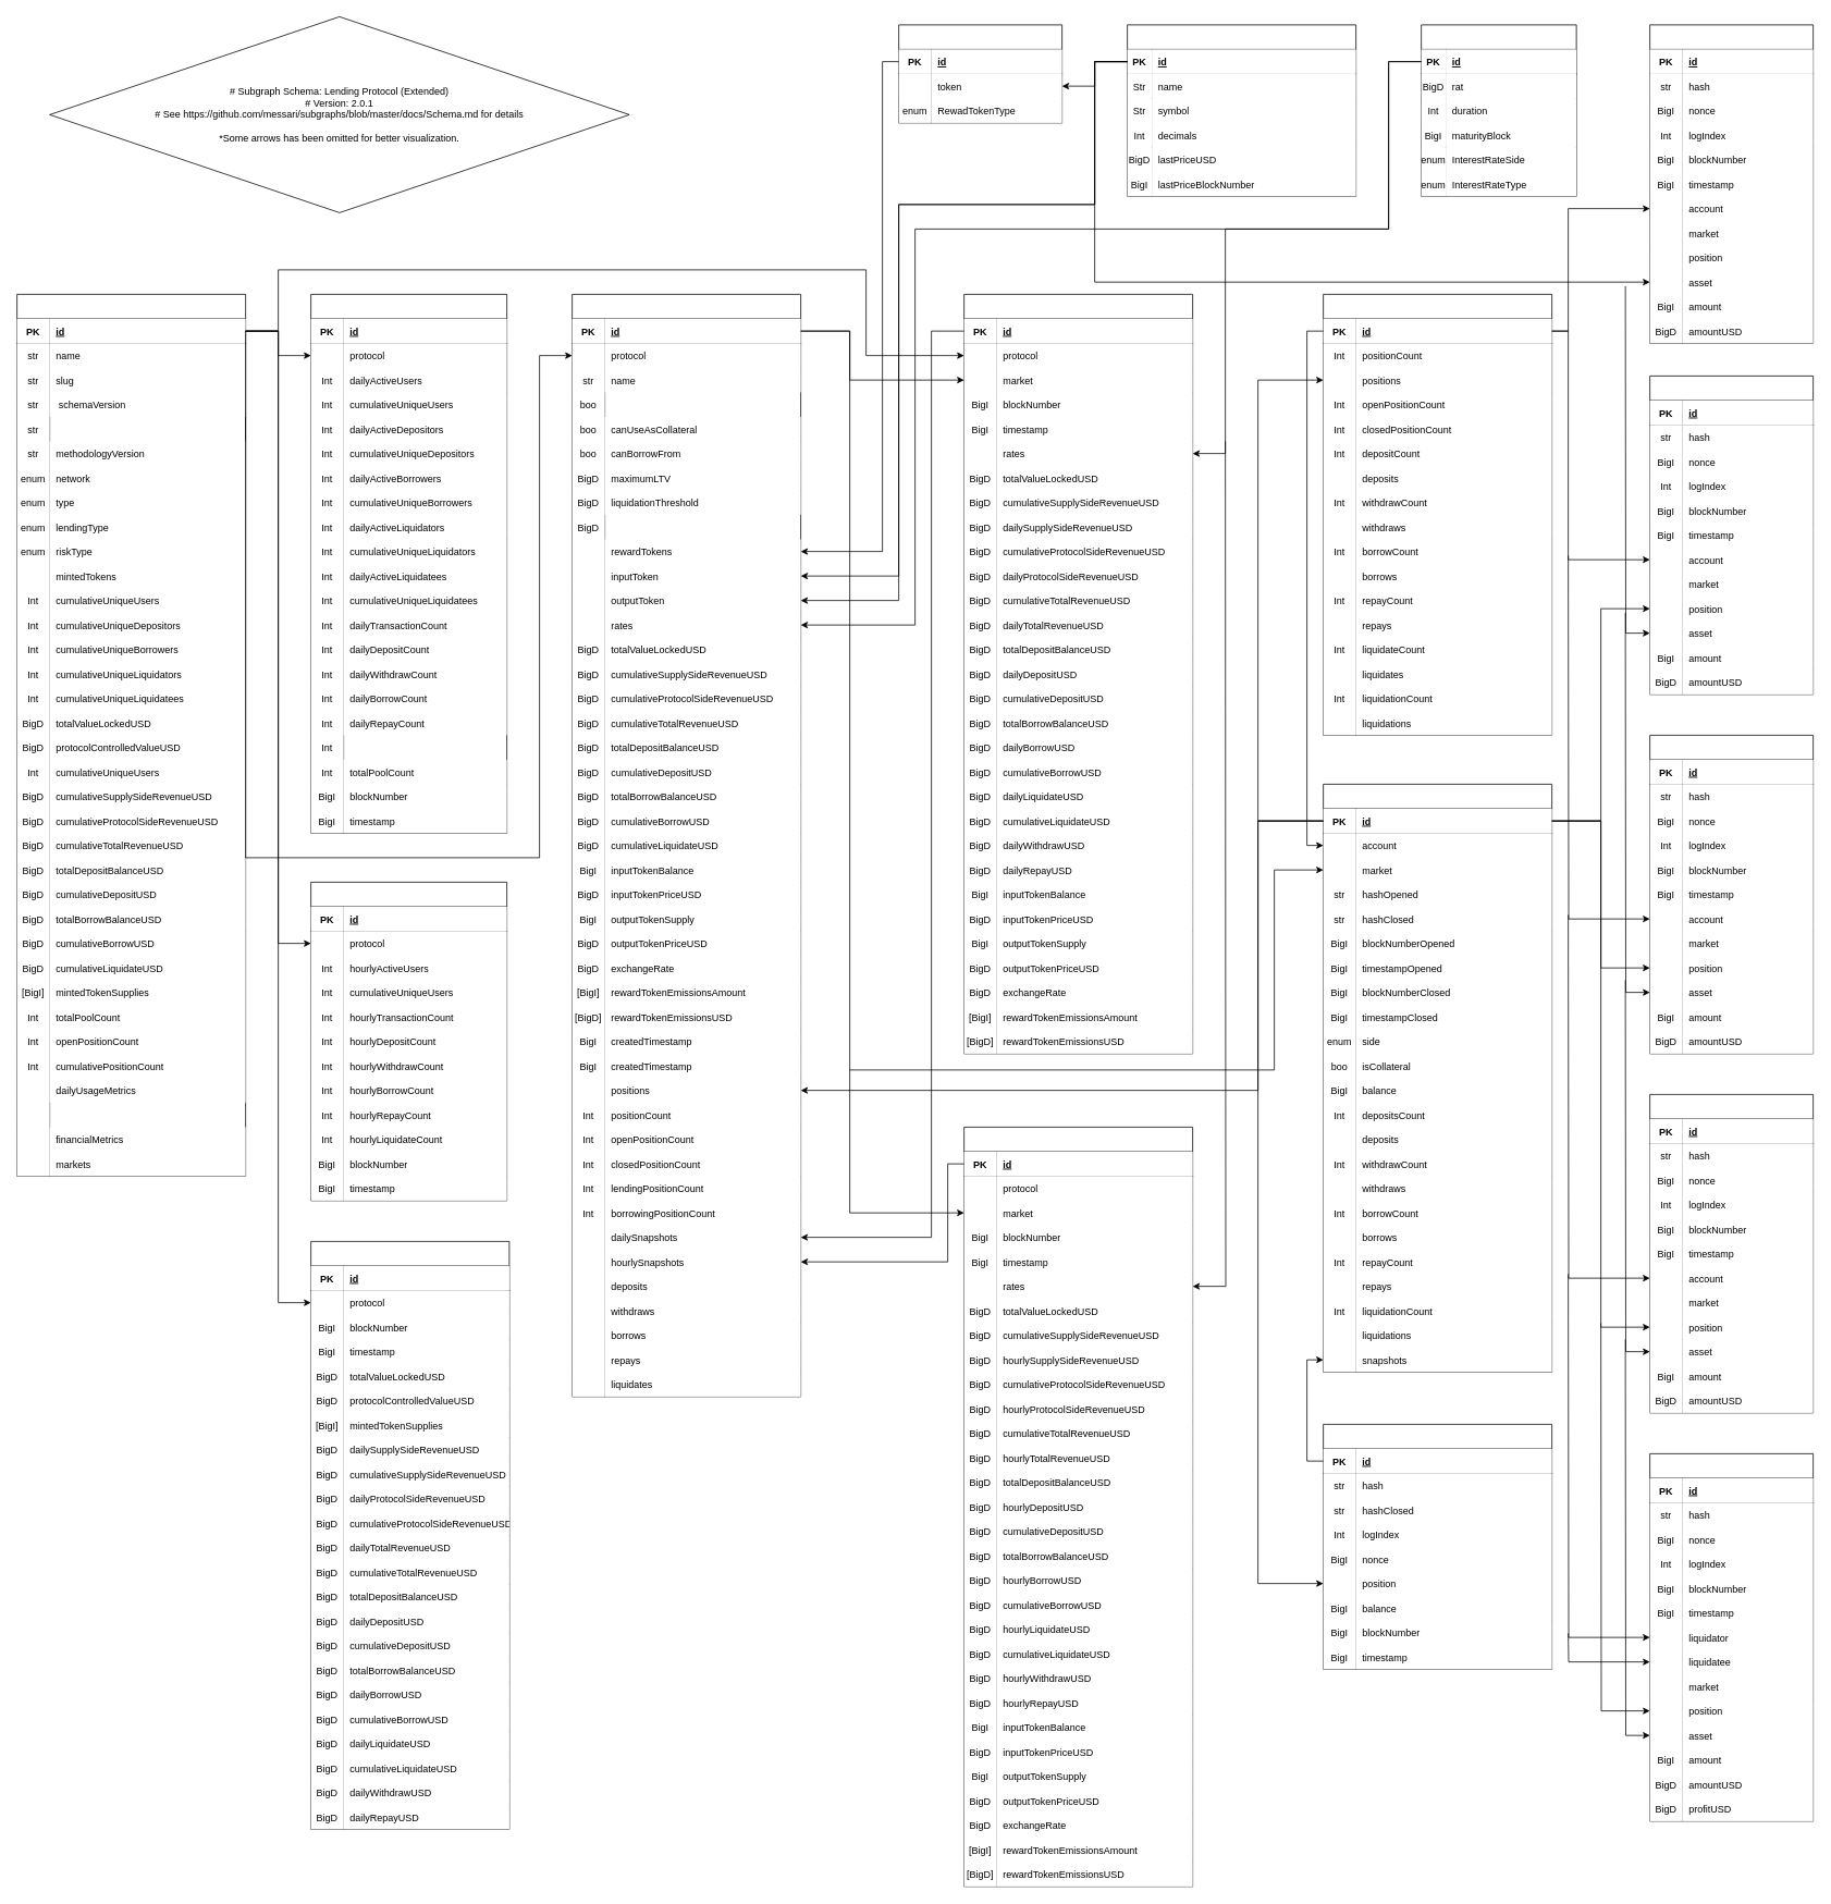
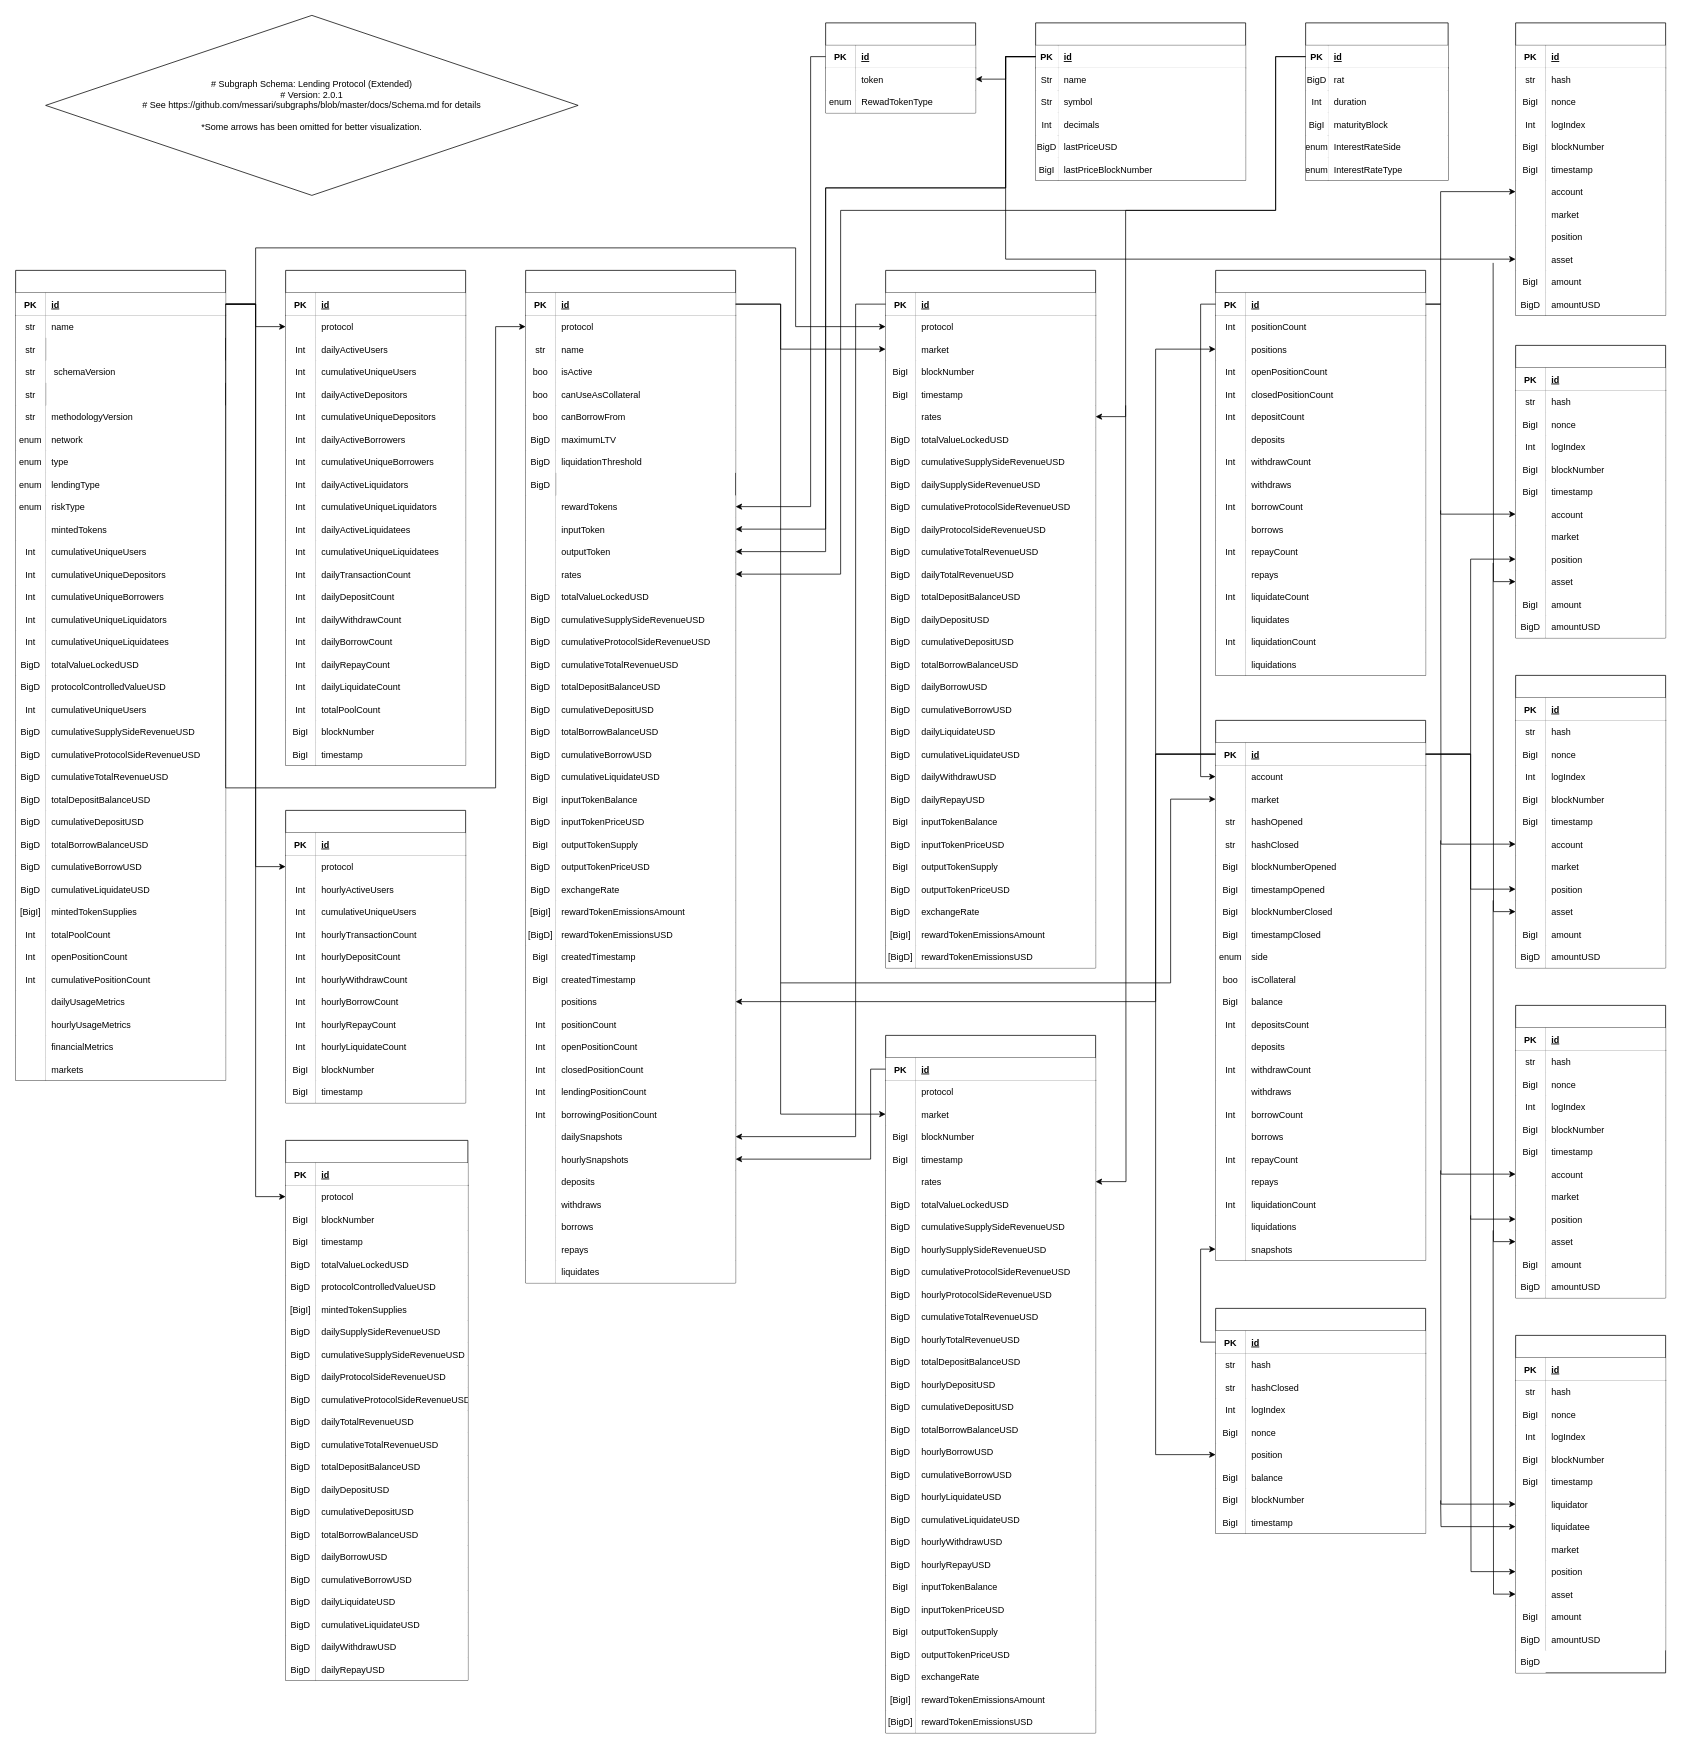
- <mxCell id="60" value="slug" style="shape=partialRectangle;connectable=0;fillColor=#FFFFFF;top=0;left=0;bottom=0;right=0;align=left;spacingLeft=6;overflow=hidden;strokeColor=#000000;fontColor=#000000;" vertex="1" parent="58"><mxGeometry x="40" width="240" height="30" as="geometry"><mxRectangle width="240" height="30" as="alternateBounds" /></mxGeometry></mxCell>
+ <mxCell id="339" value="isActive" style="shape=partialRectangle;connectable=0;fillColor=#FFFFFF;top=0;left=0;bottom=0;right=0;align=left;spacingLeft=6;overflow=hidden;strokeColor=#000000;fontColor=#000000;" vertex="1" parent="337"><mxGeometry x="40" width="240" height="30" as="geometry"><mxRectangle width="240" height="30" as="alternateBounds" /></mxGeometry></mxCell>
+ <mxCell id="210" value="dailyLiquidateCount" style="shape=partialRectangle;connectable=0;fillColor=#FFFFFF;top=0;left=0;bottom=0;right=0;align=left;spacingLeft=6;overflow=hidden;strokeColor=#000000;fontColor=#000000;" vertex="1" parent="208"><mxGeometry x="40" width="200" height="30" as="geometry"><mxRectangle width="200" height="30" as="alternateBounds" /></mxGeometry></mxCell>
+ <mxCell id="149" value="hourlyUsageMetrics" style="shape=partialRectangle;connectable=0;fillColor=#FFFFFF;top=0;left=0;bottom=0;right=0;align=left;spacingLeft=6;overflow=hidden;strokeColor=#000000;fontColor=#000000;" vertex="1" parent="147"><mxGeometry x="40" width="240" height="30" as="geometry"><mxRectangle width="240" height="30" as="alternateBounds" /></mxGeometry></mxCell>
- <mxCell id="1002" value="profitUSD" style="shape=partialRectangle;connectable=0;fillColor=#FFFFFF;top=0;left=0;bottom=0;right=0;align=left;spacingLeft=6;overflow=hidden;strokeColor=#000000;fontColor=#000000;" vertex="1" parent="1000"><mxGeometry x="40" width="160" height="30" as="geometry"><mxRectangle width="160" height="30" as="alternateBounds" /></mxGeometry></mxCell>
